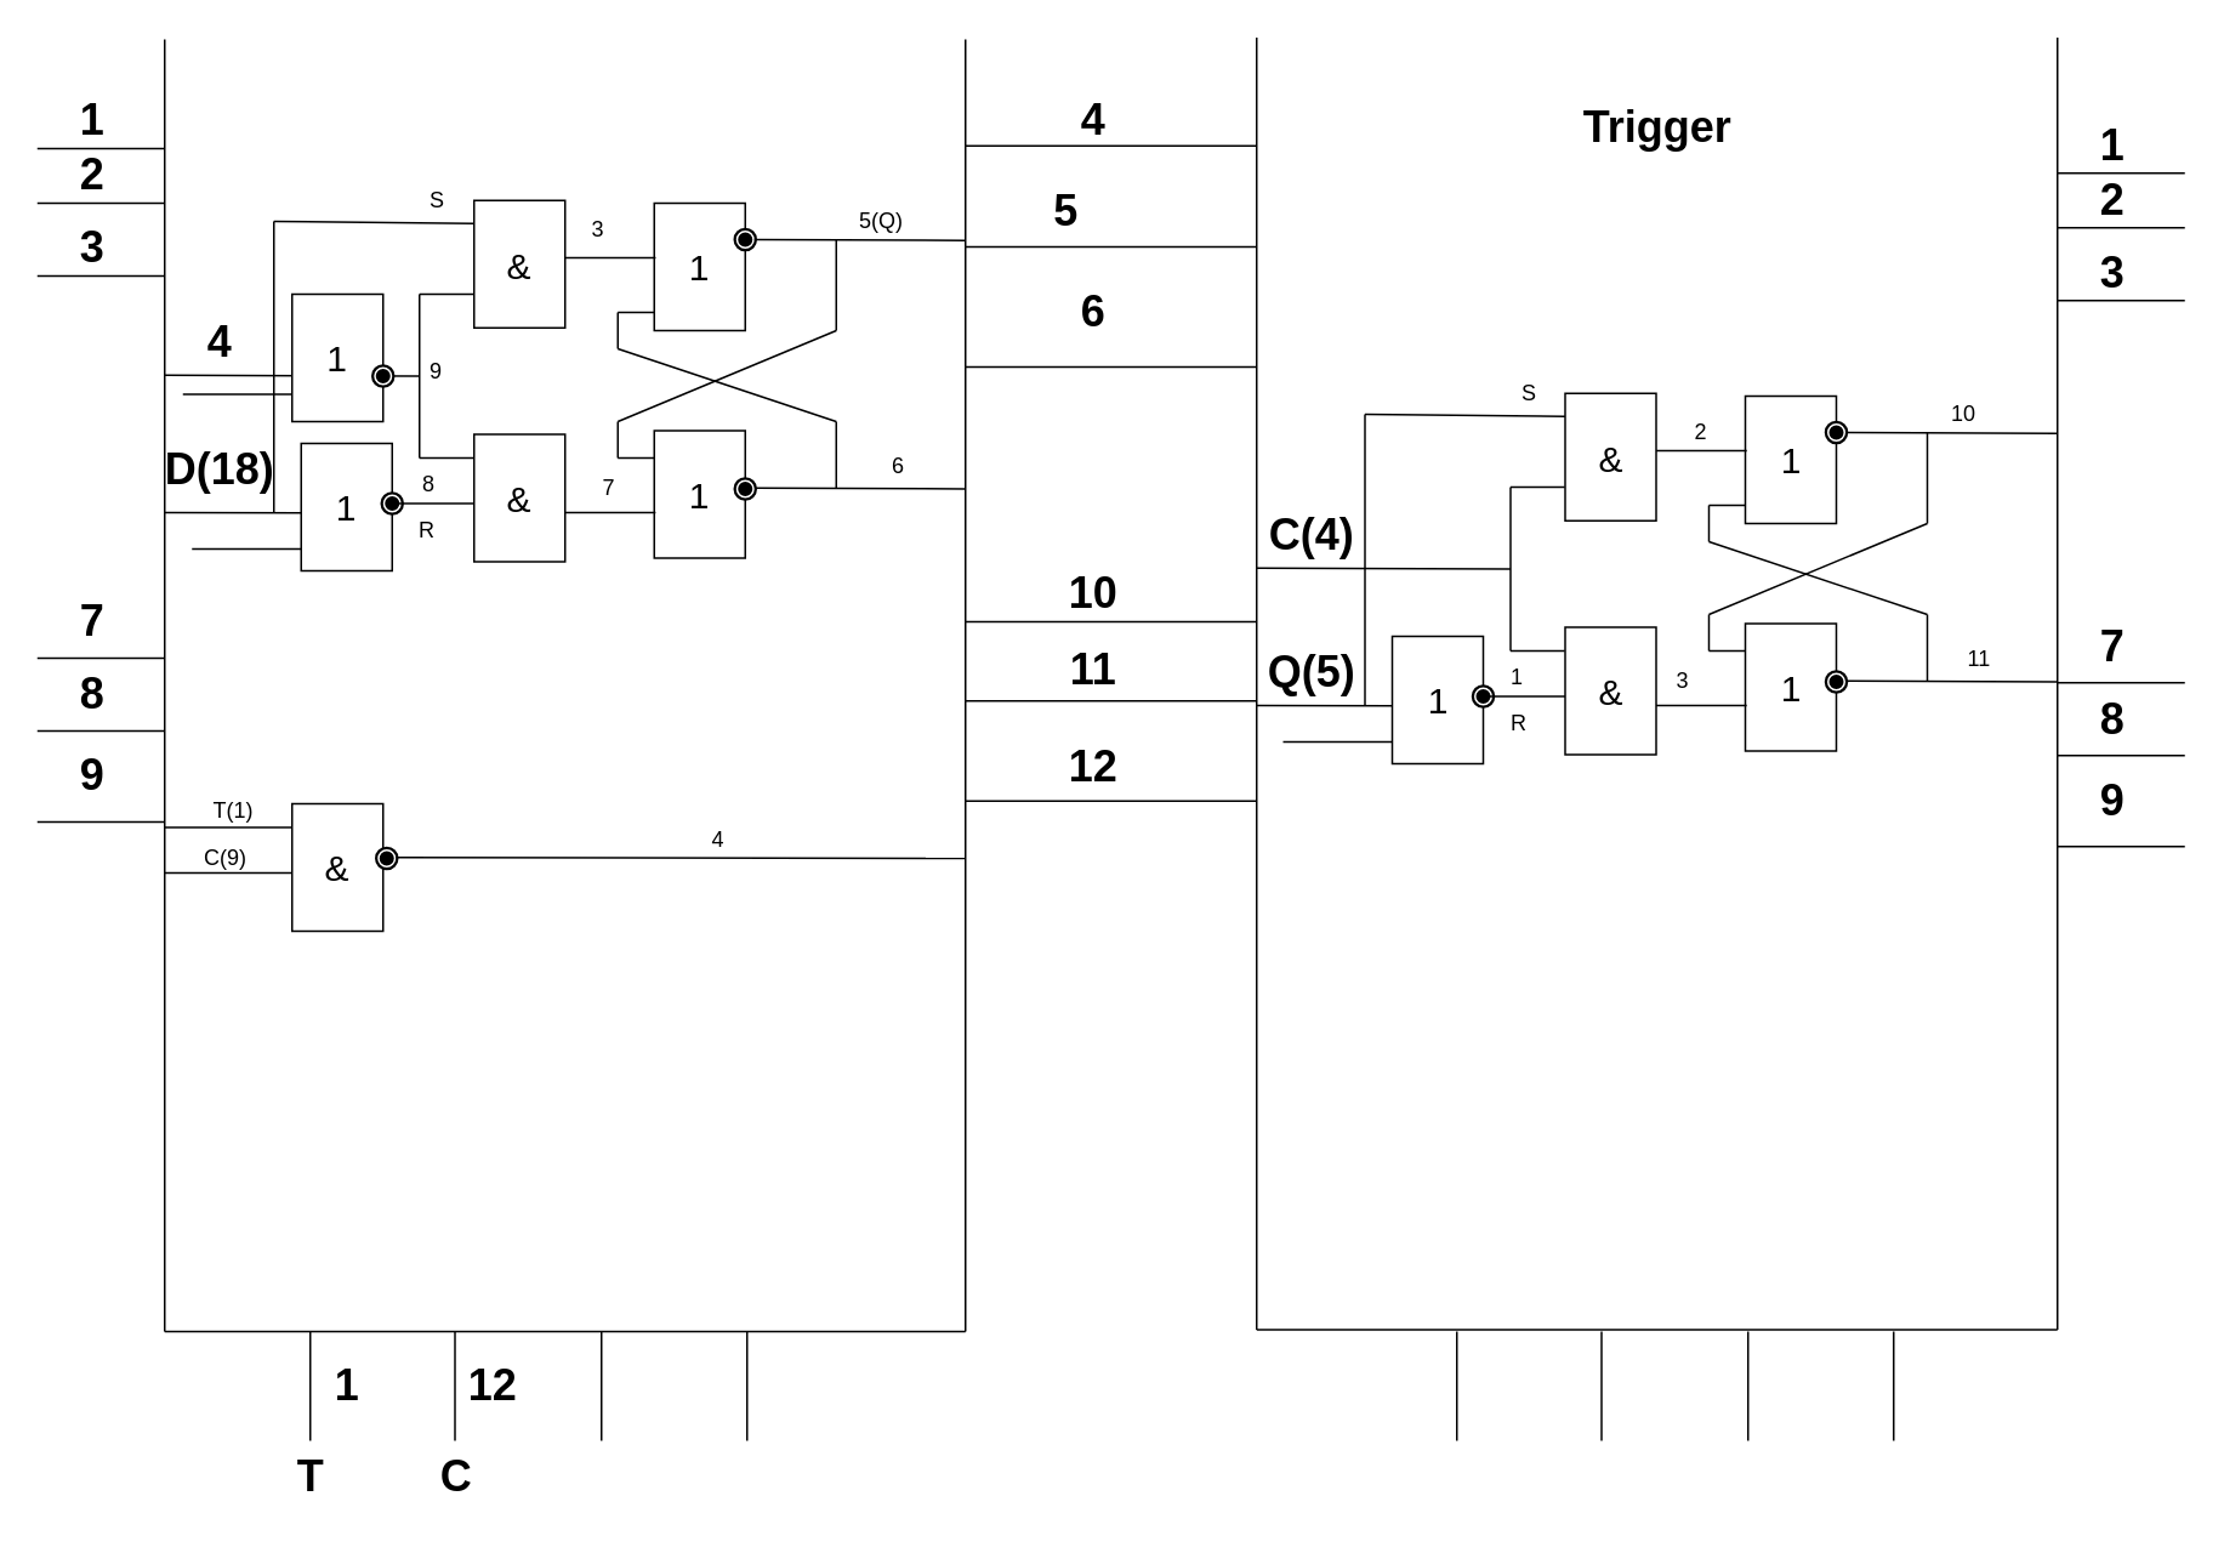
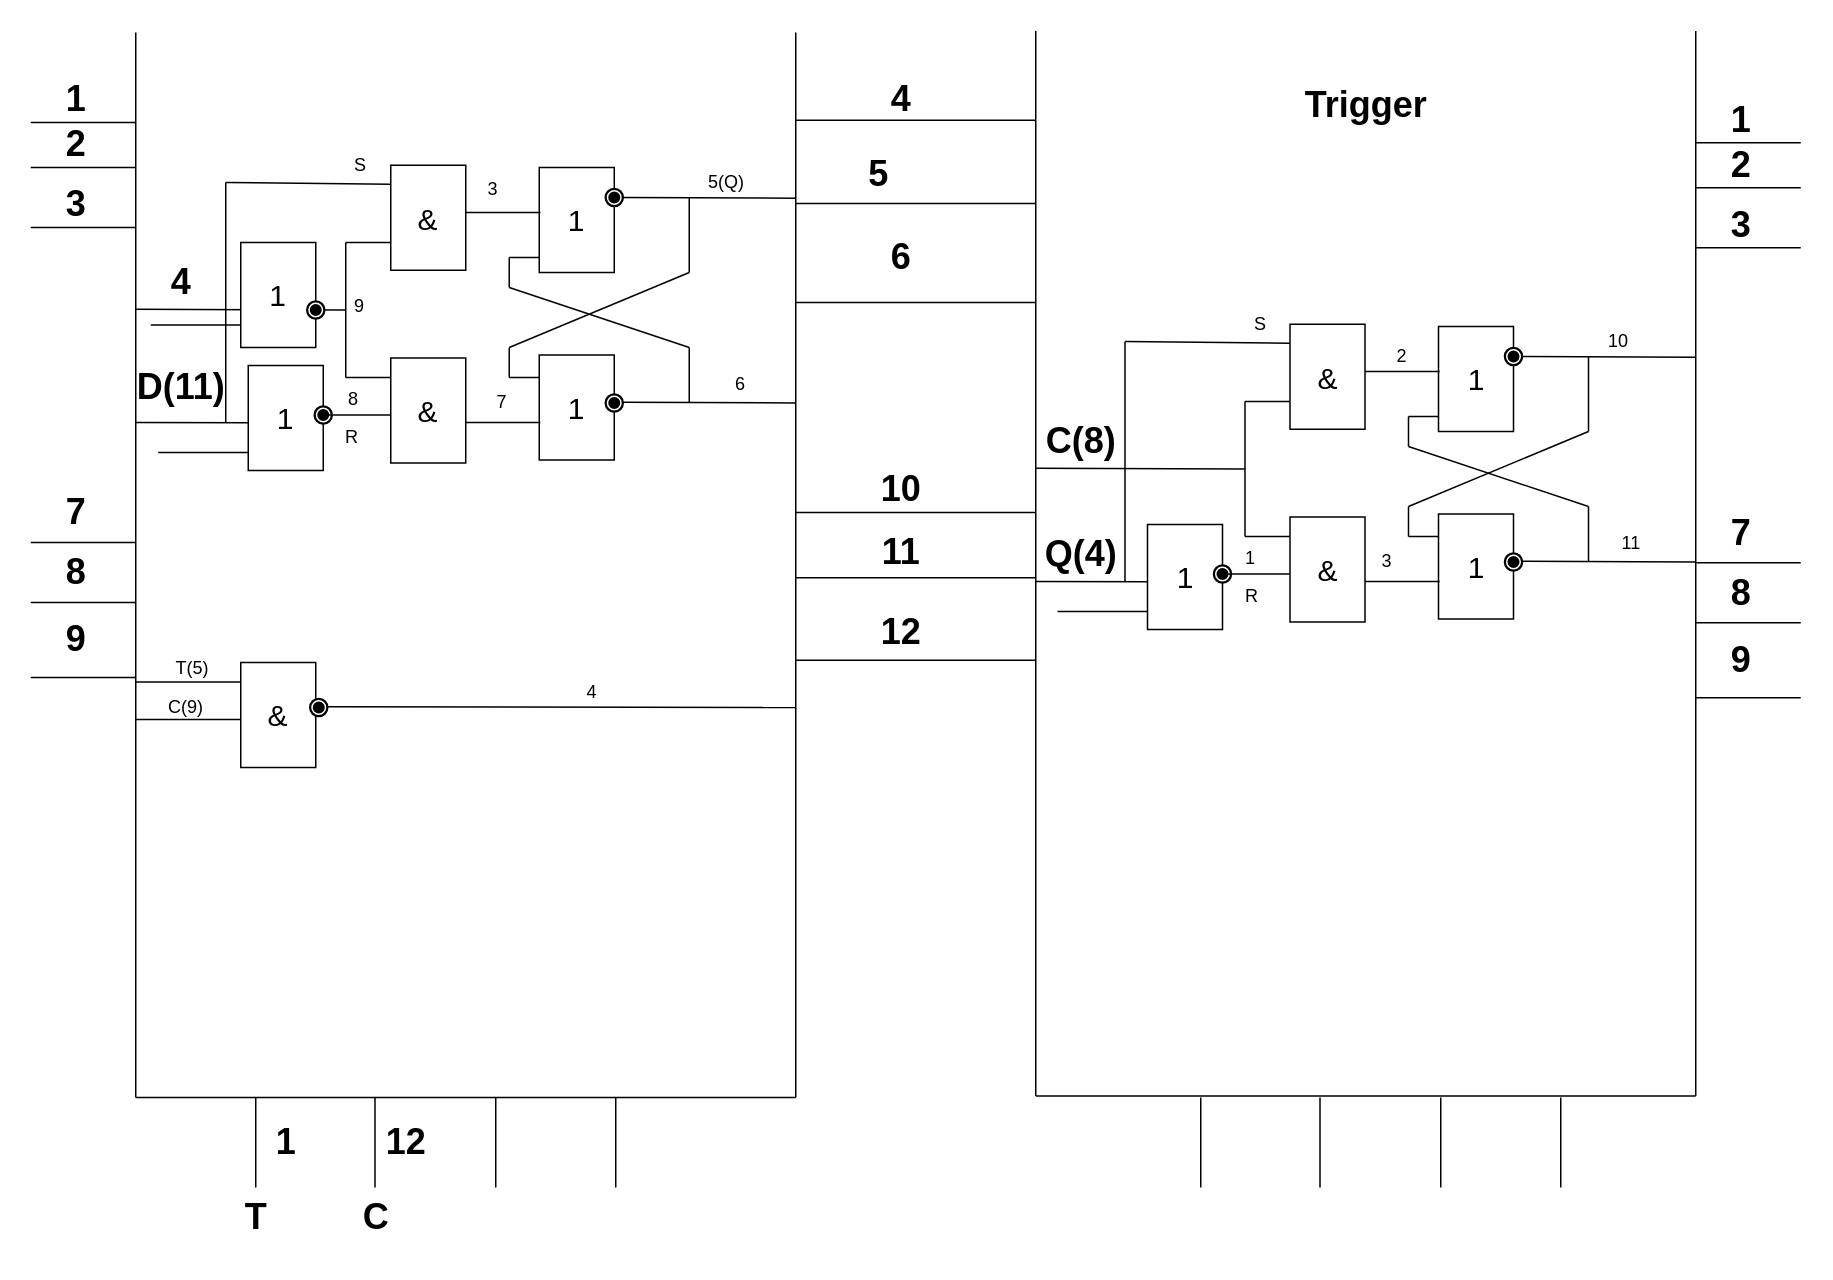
- <mxCell id="60" value="D(18)" style="text;strokeColor=none;fillColor=none;html=1;fontSize=24;fontStyle=1;verticalAlign=middle;align=center;" parent="1" vertex="1"><mxGeometry x="100" y="238" width="40" height="40" as="geometry" /></mxCell>
+ <mxCell id="60" value="D(11)" style="text;strokeColor=none;fillColor=none;html=1;fontSize=24;fontStyle=1;verticalAlign=middle;align=center;" parent="1" vertex="1"><mxGeometry x="100" y="238" width="40" height="40" as="geometry" /></mxCell>
- <mxCell id="98" value="C(4)" style="text;strokeColor=none;fillColor=none;html=1;fontSize=24;fontStyle=1;verticalAlign=middle;align=center;" parent="1" vertex="1"><mxGeometry x="699.5" y="273.5" width="40" height="40" as="geometry" /></mxCell>
+ <mxCell id="98" value="C(8)" style="text;strokeColor=none;fillColor=none;html=1;fontSize=24;fontStyle=1;verticalAlign=middle;align=center;" parent="1" vertex="1"><mxGeometry x="699.5" y="273.5" width="40" height="40" as="geometry" /></mxCell>
- <mxCell id="99" value="Q(5)" style="text;strokeColor=none;fillColor=none;html=1;fontSize=24;fontStyle=1;verticalAlign=middle;align=center;" parent="1" vertex="1"><mxGeometry x="699.5" y="349" width="40" height="40" as="geometry" /></mxCell>
+ <mxCell id="99" value="Q(4)" style="text;strokeColor=none;fillColor=none;html=1;fontSize=24;fontStyle=1;verticalAlign=middle;align=center;" parent="1" vertex="1"><mxGeometry x="699.5" y="349" width="40" height="40" as="geometry" /></mxCell>
- <mxCell id="139" value="T(1)" style="text;html=1;resizable=0;points=[];autosize=1;align=left;verticalAlign=top;spacingTop=-4;" vertex="1" parent="1"><mxGeometry x="115" y="434.5" width="40" height="20" as="geometry" /></mxCell>
+ <mxCell id="139" value="T(5)" style="text;html=1;resizable=0;points=[];autosize=1;align=left;verticalAlign=top;spacingTop=-4;" vertex="1" parent="1"><mxGeometry x="115" y="434.5" width="40" height="20" as="geometry" /></mxCell>
